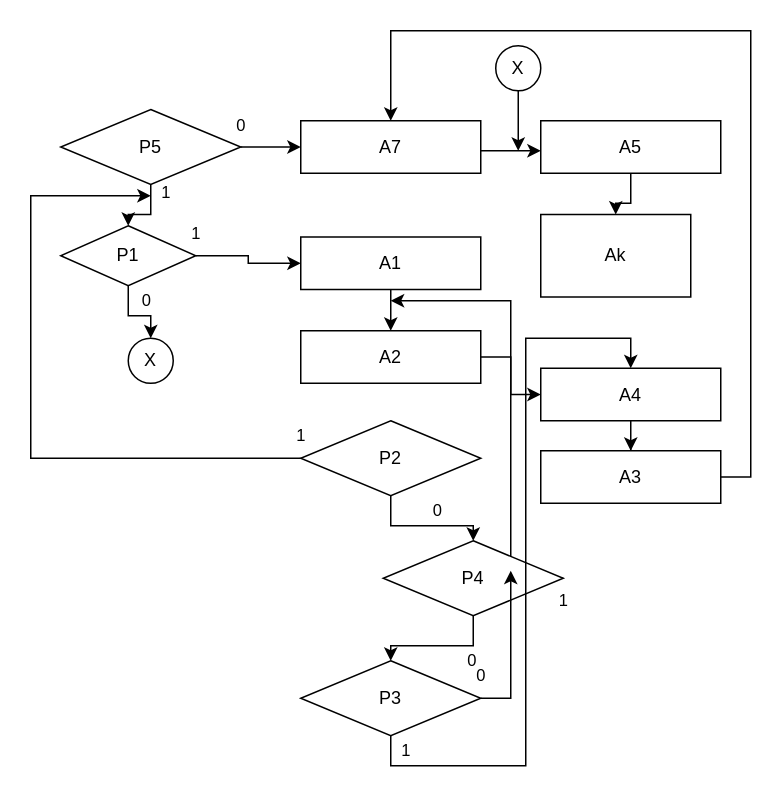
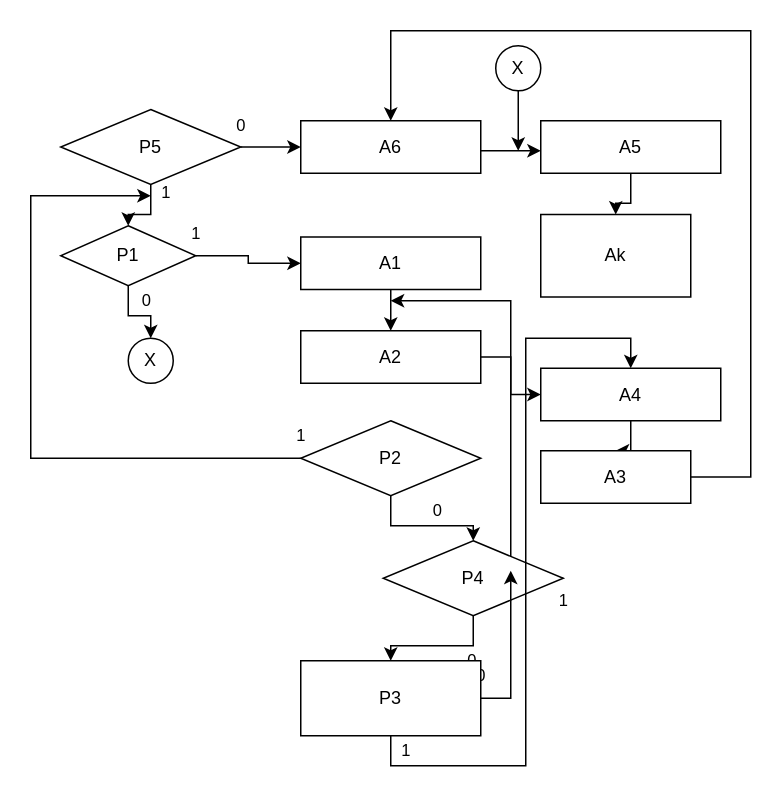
- <mxCell id="16" value="A7" style="whiteSpace=wrap;html=1;rounded=0;" vertex="1" parent="1"><mxGeometry x="200" y="80" width="120" height="35" as="geometry" /></mxCell>
+ <mxCell id="16" value="A6" style="whiteSpace=wrap;html=1;rounded=0;" vertex="1" parent="1"><mxGeometry x="200" y="80" width="120" height="35" as="geometry" /></mxCell>
- <mxCell id="32" value="A3" style="whiteSpace=wrap;html=1;rounded=0;" vertex="1" parent="1"><mxGeometry x="360" y="300" width="120" height="35" as="geometry" /></mxCell>
+ <mxCell id="32" value="A3" style="whiteSpace=wrap;html=1;rounded=0;" vertex="1" parent="1"><mxGeometry x="360" y="300" width="100" height="35" as="geometry" /></mxCell>
- <mxCell id="28" value="P3" style="rhombus;whiteSpace=wrap;html=1;rounded=0;" vertex="1" parent="1"><mxGeometry x="200" y="440" width="120" height="50" as="geometry" /></mxCell>
+ <mxCell id="28" value="P3" style="whiteSpace=wrap;html=1;rounded=0;" vertex="1" parent="1"><mxGeometry x="200" y="440" width="120" height="50" as="geometry" /></mxCell>
